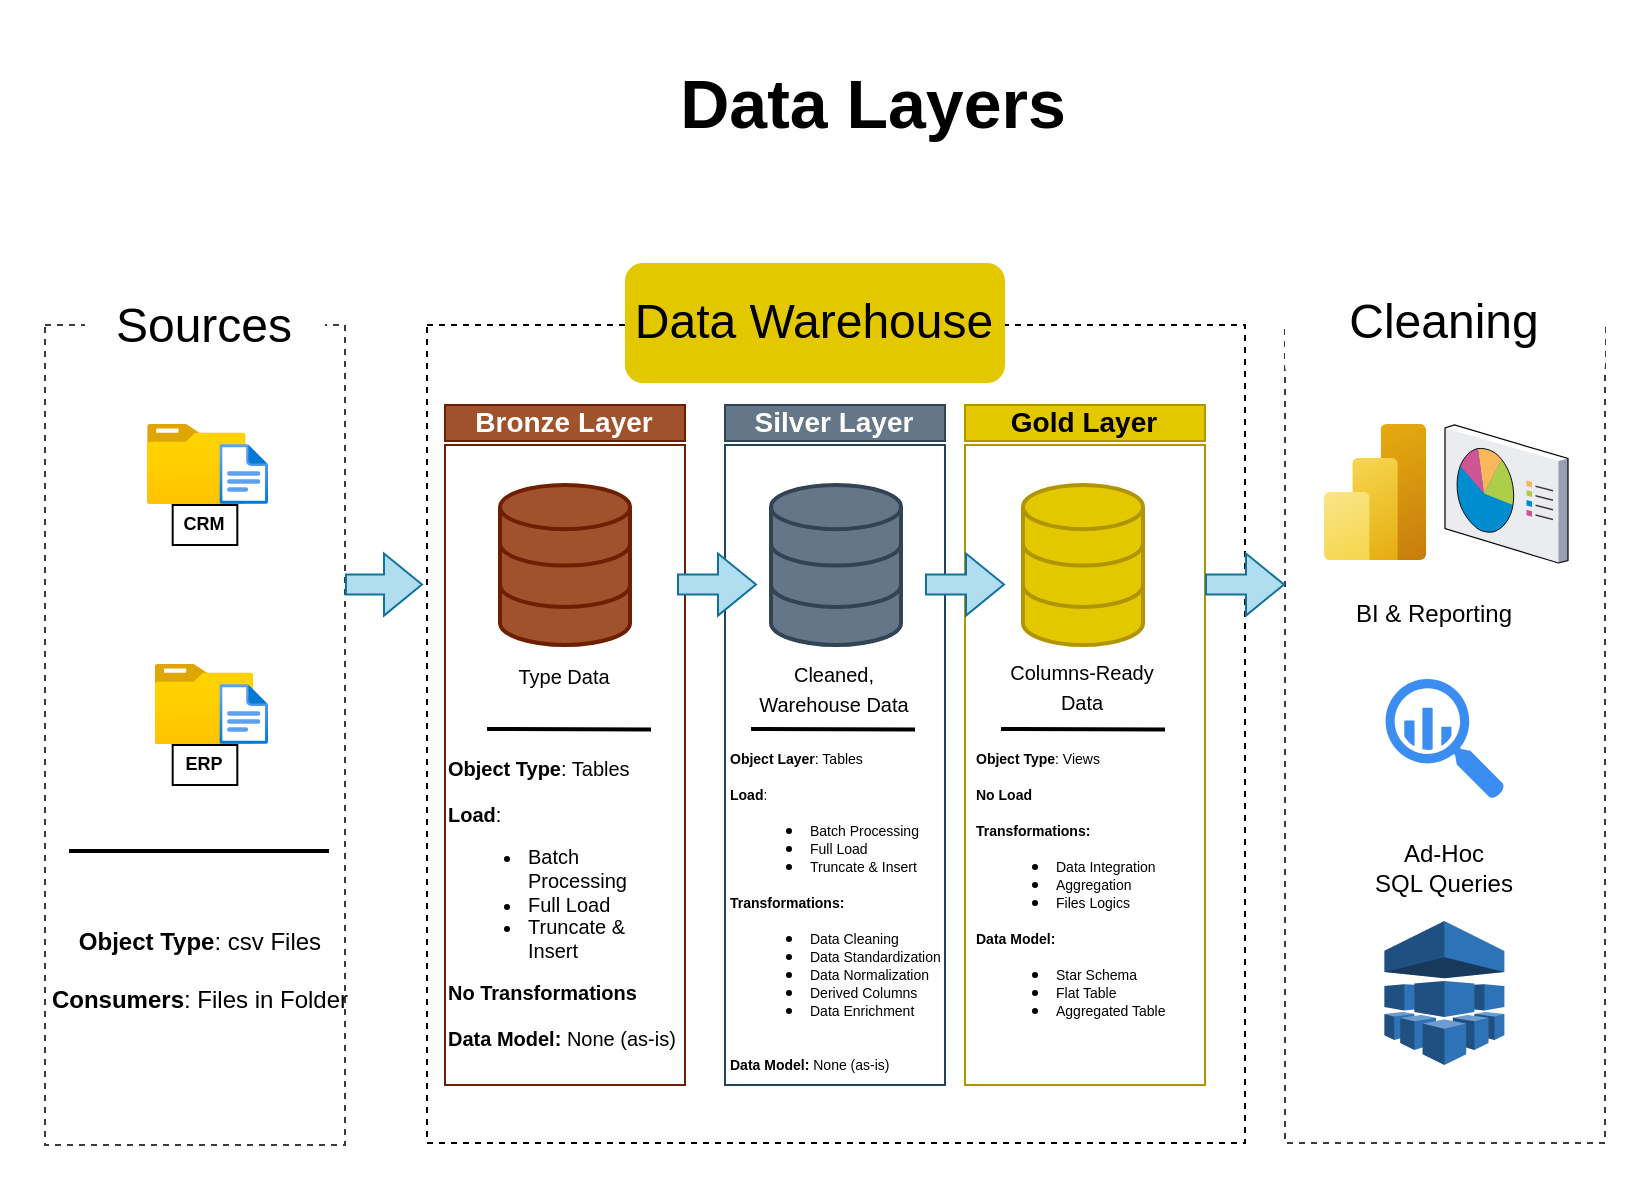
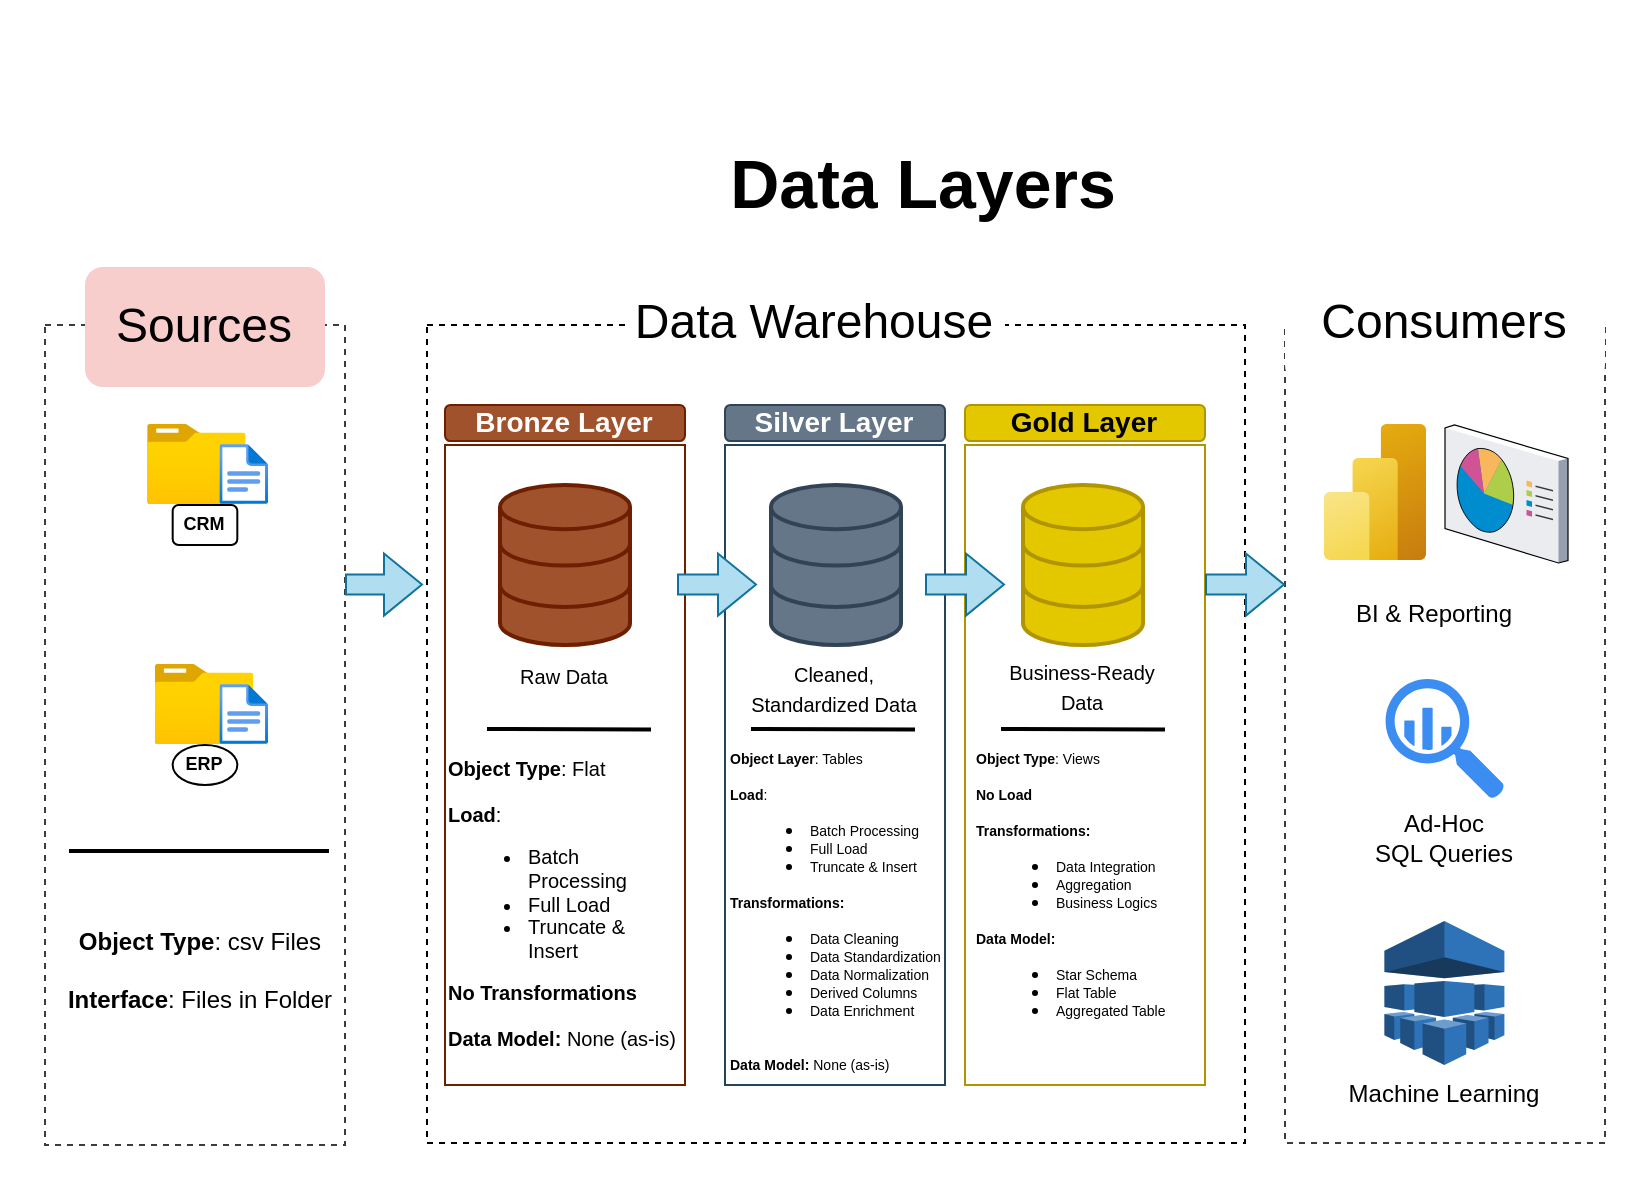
- <mxCell id="45" value="&lt;font style=&quot;font-size: 34px;&quot;&gt;&lt;b style=&quot;&quot;&gt;Data Layers&lt;/b&gt;&lt;/font&gt;" style="text;html=1;align=center;verticalAlign=middle;whiteSpace=wrap;rounded=0;" vertex="1" parent="1"><mxGeometry x="196" y="20" width="481" height="63" as="geometry" /></mxCell>
+ <mxCell id="45" value="&lt;font style=&quot;font-size: 34px;&quot;&gt;&lt;b style=&quot;&quot;&gt;Data Layers&lt;/b&gt;&lt;/font&gt;" style="text;html=1;align=center;verticalAlign=middle;whiteSpace=wrap;rounded=0;" vertex="1" parent="1"><mxGeometry x="221" y="60" width="481" height="63" as="geometry" /></mxCell>
- <mxCell id="5" value="Data Warehouse" style="rounded=1;whiteSpace=wrap;html=1;fontSize=24;strokeColor=none;fillColor=#e3c800;" parent="1" vertex="1"><mxGeometry x="312" y="131" width="190" height="60" as="geometry" /></mxCell>
+ <mxCell id="5" value="Data Warehouse" style="rounded=1;whiteSpace=wrap;html=1;fontSize=24;strokeColor=none;" parent="1" vertex="1"><mxGeometry x="312" y="131" width="190" height="60" as="geometry" /></mxCell>
- <mxCell id="7" value="Cleaning" style="rounded=1;whiteSpace=wrap;html=1;fontSize=24;strokeColor=none;" parent="1" vertex="1"><mxGeometry x="642" y="131" width="160" height="60" as="geometry" /></mxCell>
+ <mxCell id="7" value="Consumers" style="rounded=1;whiteSpace=wrap;html=1;fontSize=24;strokeColor=none;" parent="1" vertex="1"><mxGeometry x="642" y="131" width="160" height="60" as="geometry" /></mxCell>
- <mxCell id="3" value="Sources" style="rounded=1;whiteSpace=wrap;html=1;fontSize=24;strokeColor=none;" parent="1" vertex="1"><mxGeometry x="42" y="133" width="120" height="60" as="geometry" /></mxCell>
+ <mxCell id="3" value="Sources" style="rounded=1;whiteSpace=wrap;html=1;fontSize=24;strokeColor=none;fillColor=#f8cecc;" parent="1" vertex="1"><mxGeometry x="42" y="133" width="120" height="60" as="geometry" /></mxCell>
- <mxCell id="8" value="Bronze Layer" style="rounded=0;whiteSpace=wrap;html=1;fillColor=#a0522d;fontColor=#ffffff;strokeColor=#6D1F00;fontSize=14;fontStyle=1" parent="1" vertex="1"><mxGeometry x="222" y="202" width="120" height="18" as="geometry" /></mxCell>
+ <mxCell id="8" value="Bronze Layer" style="whiteSpace=wrap;html=1;fillColor=#a0522d;fontColor=#ffffff;strokeColor=#6D1F00;fontSize=14;fontStyle=1;rounded=1;" parent="1" vertex="1"><mxGeometry x="222" y="202" width="120" height="18" as="geometry" /></mxCell>
- <mxCell id="10" value="Silver Layer" style="rounded=0;whiteSpace=wrap;html=1;fillColor=#647687;fontColor=#ffffff;strokeColor=#314354;fontSize=14;fontStyle=1" parent="1" vertex="1"><mxGeometry x="362" y="202" width="110" height="18" as="geometry" /></mxCell>
+ <mxCell id="10" value="Silver Layer" style="whiteSpace=wrap;html=1;fillColor=#647687;fontColor=#ffffff;strokeColor=#314354;fontSize=14;fontStyle=1;rounded=1;" parent="1" vertex="1"><mxGeometry x="362" y="202" width="110" height="18" as="geometry" /></mxCell>
- <mxCell id="12" value="Gold Layer" style="rounded=0;whiteSpace=wrap;html=1;fillColor=#e3c800;fontColor=#000000;strokeColor=#B09500;fontSize=14;fontStyle=1" parent="1" vertex="1"><mxGeometry x="482" y="202" width="120" height="18" as="geometry" /></mxCell>
+ <mxCell id="12" value="Gold Layer" style="whiteSpace=wrap;html=1;fillColor=#e3c800;fontColor=#000000;strokeColor=#B09500;fontSize=14;fontStyle=1;rounded=1;" parent="1" vertex="1"><mxGeometry x="482" y="202" width="120" height="18" as="geometry" /></mxCell>
- <mxCell id="16" value="CRM" style="rounded=0;whiteSpace=wrap;html=1;fontSize=9;fontStyle=1" parent="1" vertex="1"><mxGeometry x="85.84" y="252" width="32.32" height="20" as="geometry" /></mxCell>
+ <mxCell id="16" value="CRM" style="whiteSpace=wrap;html=1;fontSize=9;fontStyle=1;rounded=1;" parent="1" vertex="1"><mxGeometry x="85.84" y="252" width="32.32" height="20" as="geometry" /></mxCell>
- <mxCell id="29" value="&lt;font style=&quot;font-size: 10px;&quot;&gt;Type Data&lt;/font&gt;" style="text;html=1;align=center;verticalAlign=middle;whiteSpace=wrap;rounded=0;" parent="1" vertex="1"><mxGeometry x="252" y="323" width="60" height="30" as="geometry" /></mxCell>
+ <mxCell id="29" value="&lt;font style=&quot;font-size: 10px;&quot;&gt;Raw Data&lt;/font&gt;" style="text;html=1;align=center;verticalAlign=middle;whiteSpace=wrap;rounded=0;" parent="1" vertex="1"><mxGeometry x="252" y="323" width="60" height="30" as="geometry" /></mxCell>
- <mxCell id="31" value="&lt;font style=&quot;font-size: 10px;&quot;&gt;Columns-Ready Data&lt;/font&gt;" style="text;html=1;align=center;verticalAlign=middle;whiteSpace=wrap;rounded=0;" parent="1" vertex="1"><mxGeometry x="496" y="328" width="90" height="30" as="geometry" /></mxCell>
+ <mxCell id="31" value="&lt;font style=&quot;font-size: 10px;&quot;&gt;Business-Ready Data&lt;/font&gt;" style="text;html=1;align=center;verticalAlign=middle;whiteSpace=wrap;rounded=0;" parent="1" vertex="1"><mxGeometry x="496" y="328" width="90" height="30" as="geometry" /></mxCell>
- <mxCell id="30" value="&lt;font style=&quot;font-size: 10px;&quot;&gt;Cleaned, Warehouse Data&lt;/font&gt;" style="text;html=1;align=center;verticalAlign=middle;whiteSpace=wrap;rounded=0;" parent="1" vertex="1"><mxGeometry x="372" y="324" width="90" height="40" as="geometry" /></mxCell>
+ <mxCell id="30" value="&lt;font style=&quot;font-size: 10px;&quot;&gt;Cleaned, Standardized Data&lt;/font&gt;" style="text;html=1;align=center;verticalAlign=middle;whiteSpace=wrap;rounded=0;" parent="1" vertex="1"><mxGeometry x="372" y="324" width="90" height="40" as="geometry" /></mxCell>
- <mxCell id="19" value="ERP" style="rounded=0;whiteSpace=wrap;html=1;fontSize=9;fontStyle=1" parent="1" vertex="1"><mxGeometry x="85.84" y="372" width="32.32" height="20" as="geometry" /></mxCell>
+ <mxCell id="19" value="ERP" style="ellipse;whiteSpace=wrap;html=1;fontSize=9;fontStyle=1;" parent="1" vertex="1"><mxGeometry x="85.84" y="372" width="32.32" height="20" as="geometry" /></mxCell>
- <mxCell id="35" value="&lt;div style=&quot;line-height: 110%;&quot;&gt;&lt;div&gt;&lt;font style=&quot;font-size: 10px; line-height: 110%;&quot;&gt;&lt;b style=&quot;background-color: transparent; color: light-dark(rgb(0, 0, 0), rgb(255, 255, 255));&quot;&gt;Object Type&lt;/b&gt;&lt;span style=&quot;background-color: transparent; color: light-dark(rgb(0, 0, 0), rgb(255, 255, 255));&quot;&gt;: Tables&lt;/span&gt;&lt;/font&gt;&lt;/div&gt;&lt;div&gt;&lt;font style=&quot;font-size: 10px;&quot;&gt;&lt;br&gt;&lt;/font&gt;&lt;/div&gt;&lt;div&gt;&lt;font style=&quot;font-size: 10px; line-height: 110%;&quot;&gt;&lt;b&gt;Load&lt;/b&gt;:&amp;nbsp;&lt;/font&gt;&lt;/div&gt;&lt;div&gt;&lt;ul&gt;&lt;li&gt;&lt;span style=&quot;background-color: transparent; color: light-dark(rgb(0, 0, 0), rgb(255, 255, 255));&quot;&gt;&lt;font style=&quot;font-size: 10px; line-height: 110%;&quot;&gt;Batch Processing&lt;/font&gt;&lt;/span&gt;&lt;/li&gt;&lt;li&gt;&lt;span style=&quot;background-color: transparent; color: light-dark(rgb(0, 0, 0), rgb(255, 255, 255));&quot;&gt;&lt;font style=&quot;font-size: 10px; line-height: 110%;&quot;&gt;Full Load&lt;/font&gt;&lt;/span&gt;&lt;/li&gt;&lt;li&gt;&lt;span style=&quot;background-color: transparent; color: light-dark(rgb(0, 0, 0), rgb(255, 255, 255));&quot;&gt;&lt;font style=&quot;font-size: 10px; line-height: 110%;&quot;&gt;Truncate &amp;amp; Insert&lt;/font&gt;&lt;/span&gt;&lt;/li&gt;&lt;/ul&gt;&lt;div&gt;&lt;span&gt;&lt;b&gt;&lt;font style=&quot;font-size: 10px; line-height: 110%;&quot;&gt;No Transformations&lt;/font&gt;&lt;/b&gt;&lt;/span&gt;&lt;/div&gt;&lt;/div&gt;&lt;div&gt;&lt;b&gt;&lt;font style=&quot;font-size: 10px;&quot;&gt;&lt;br&gt;&lt;/font&gt;&lt;/b&gt;&lt;/div&gt;&lt;div&gt;&lt;span&gt;&lt;font style=&quot;font-size: 10px; line-height: 110%;&quot;&gt;&lt;b&gt;Data Model: &lt;/b&gt;None (as-is)&lt;/font&gt;&lt;/span&gt;&lt;/div&gt;&lt;/div&gt;" style="text;html=1;align=left;verticalAlign=top;whiteSpace=wrap;rounded=0;fontSize=9;" parent="1" vertex="1"><mxGeometry x="222" y="372" width="118" height="160" as="geometry" /></mxCell>
+ <mxCell id="35" value="&lt;div style=&quot;line-height: 110%;&quot;&gt;&lt;div&gt;&lt;font style=&quot;font-size: 10px; line-height: 110%;&quot;&gt;&lt;b style=&quot;background-color: transparent; color: light-dark(rgb(0, 0, 0), rgb(255, 255, 255));&quot;&gt;Object Type&lt;/b&gt;&lt;span style=&quot;background-color: transparent; color: light-dark(rgb(0, 0, 0), rgb(255, 255, 255));&quot;&gt;: Flat&lt;/span&gt;&lt;/font&gt;&lt;/div&gt;&lt;div&gt;&lt;font style=&quot;font-size: 10px;&quot;&gt;&lt;br&gt;&lt;/font&gt;&lt;/div&gt;&lt;div&gt;&lt;font style=&quot;font-size: 10px; line-height: 110%;&quot;&gt;&lt;b&gt;Load&lt;/b&gt;:&amp;nbsp;&lt;/font&gt;&lt;/div&gt;&lt;div&gt;&lt;ul&gt;&lt;li&gt;&lt;span style=&quot;background-color: transparent; color: light-dark(rgb(0, 0, 0), rgb(255, 255, 255));&quot;&gt;&lt;font style=&quot;font-size: 10px; line-height: 110%;&quot;&gt;Batch Processing&lt;/font&gt;&lt;/span&gt;&lt;/li&gt;&lt;li&gt;&lt;span style=&quot;background-color: transparent; color: light-dark(rgb(0, 0, 0), rgb(255, 255, 255));&quot;&gt;&lt;font style=&quot;font-size: 10px; line-height: 110%;&quot;&gt;Full Load&lt;/font&gt;&lt;/span&gt;&lt;/li&gt;&lt;li&gt;&lt;span style=&quot;background-color: transparent; color: light-dark(rgb(0, 0, 0), rgb(255, 255, 255));&quot;&gt;&lt;font style=&quot;font-size: 10px; line-height: 110%;&quot;&gt;Truncate &amp;amp; Insert&lt;/font&gt;&lt;/span&gt;&lt;/li&gt;&lt;/ul&gt;&lt;div&gt;&lt;span&gt;&lt;b&gt;&lt;font style=&quot;font-size: 10px; line-height: 110%;&quot;&gt;No Transformations&lt;/font&gt;&lt;/b&gt;&lt;/span&gt;&lt;/div&gt;&lt;/div&gt;&lt;div&gt;&lt;b&gt;&lt;font style=&quot;font-size: 10px;&quot;&gt;&lt;br&gt;&lt;/font&gt;&lt;/b&gt;&lt;/div&gt;&lt;div&gt;&lt;span&gt;&lt;font style=&quot;font-size: 10px; line-height: 110%;&quot;&gt;&lt;b&gt;Data Model: &lt;/b&gt;None (as-is)&lt;/font&gt;&lt;/span&gt;&lt;/div&gt;&lt;/div&gt;" style="text;html=1;align=left;verticalAlign=top;whiteSpace=wrap;rounded=0;fontSize=9;" parent="1" vertex="1"><mxGeometry x="222" y="372" width="118" height="160" as="geometry" /></mxCell>
- <mxCell id="37" value="&lt;div style=&quot;line-height: 100%;&quot;&gt;&lt;div&gt;&lt;font style=&quot;font-size: 7px; line-height: 100%;&quot;&gt;&lt;b style=&quot;background-color: transparent; color: light-dark(rgb(0, 0, 0), rgb(255, 255, 255));&quot;&gt;Object Type&lt;/b&gt;&lt;span style=&quot;background-color: transparent; color: light-dark(rgb(0, 0, 0), rgb(255, 255, 255));&quot;&gt;: Views&lt;/span&gt;&lt;/font&gt;&lt;/div&gt;&lt;div&gt;&lt;font style=&quot;font-size: 7px;&quot;&gt;&lt;br&gt;&lt;/font&gt;&lt;/div&gt;&lt;div&gt;&lt;font style=&quot;font-size: 7px; line-height: 100%;&quot;&gt;&lt;b&gt;No Load&lt;/b&gt;&lt;/font&gt;&lt;/div&gt;&lt;div&gt;&lt;font style=&quot;font-size: 7px; line-height: 100%;&quot;&gt;&lt;b&gt;&lt;br&gt;&lt;/b&gt;&lt;/font&gt;&lt;/div&gt;&lt;div&gt;&lt;div&gt;&lt;span&gt;&lt;b&gt;&lt;font style=&quot;font-size: 7px; line-height: 100%;&quot;&gt;Transformations:&lt;/font&gt;&lt;/b&gt;&lt;/span&gt;&lt;/div&gt;&lt;/div&gt;&lt;div&gt;&lt;ul&gt;&lt;li&gt;&lt;span&gt;&lt;font style=&quot;font-size: 7px; line-height: 100%;&quot;&gt;Data Integration&lt;/font&gt;&lt;/span&gt;&lt;/li&gt;&lt;li&gt;&lt;span&gt;&lt;font style=&quot;font-size: 7px; line-height: 100%;&quot;&gt;Aggregation&lt;/font&gt;&lt;/span&gt;&lt;/li&gt;&lt;li&gt;&lt;span&gt;&lt;font style=&quot;font-size: 7px; line-height: 100%;&quot;&gt;Files Logics&lt;/font&gt;&lt;/span&gt;&lt;/li&gt;&lt;/ul&gt;&lt;/div&gt;&lt;div&gt;&lt;b style=&quot;font-size: 7px; background-color: transparent; color: light-dark(rgb(0, 0, 0), rgb(255, 255, 255));&quot;&gt;Data Model:&amp;nbsp;&lt;/b&gt;&lt;/div&gt;&lt;div&gt;&lt;ul&gt;&lt;li&gt;&lt;span style=&quot;font-size: 7px; background-color: transparent; color: light-dark(rgb(0, 0, 0), rgb(255, 255, 255));&quot;&gt;Star Schema&lt;/span&gt;&lt;/li&gt;&lt;li&gt;&lt;span style=&quot;font-size: 7px; background-color: transparent; color: light-dark(rgb(0, 0, 0), rgb(255, 255, 255));&quot;&gt;Flat Table&lt;/span&gt;&lt;/li&gt;&lt;li&gt;&lt;span style=&quot;font-size: 7px; background-color: transparent; color: light-dark(rgb(0, 0, 0), rgb(255, 255, 255));&quot;&gt;Aggregated Table&lt;/span&gt;&lt;/li&gt;&lt;/ul&gt;&lt;/div&gt;&lt;/div&gt;" style="text;html=1;align=left;verticalAlign=top;whiteSpace=wrap;rounded=0;fontSize=9;" parent="1" vertex="1"><mxGeometry x="486" y="368" width="116" height="180" as="geometry" /></mxCell>
+ <mxCell id="37" value="&lt;div style=&quot;line-height: 100%;&quot;&gt;&lt;div&gt;&lt;font style=&quot;font-size: 7px; line-height: 100%;&quot;&gt;&lt;b style=&quot;background-color: transparent; color: light-dark(rgb(0, 0, 0), rgb(255, 255, 255));&quot;&gt;Object Type&lt;/b&gt;&lt;span style=&quot;background-color: transparent; color: light-dark(rgb(0, 0, 0), rgb(255, 255, 255));&quot;&gt;: Views&lt;/span&gt;&lt;/font&gt;&lt;/div&gt;&lt;div&gt;&lt;font style=&quot;font-size: 7px;&quot;&gt;&lt;br&gt;&lt;/font&gt;&lt;/div&gt;&lt;div&gt;&lt;font style=&quot;font-size: 7px; line-height: 100%;&quot;&gt;&lt;b&gt;No Load&lt;/b&gt;&lt;/font&gt;&lt;/div&gt;&lt;div&gt;&lt;font style=&quot;font-size: 7px; line-height: 100%;&quot;&gt;&lt;b&gt;&lt;br&gt;&lt;/b&gt;&lt;/font&gt;&lt;/div&gt;&lt;div&gt;&lt;div&gt;&lt;span&gt;&lt;b&gt;&lt;font style=&quot;font-size: 7px; line-height: 100%;&quot;&gt;Transformations:&lt;/font&gt;&lt;/b&gt;&lt;/span&gt;&lt;/div&gt;&lt;/div&gt;&lt;div&gt;&lt;ul&gt;&lt;li&gt;&lt;span&gt;&lt;font style=&quot;font-size: 7px; line-height: 100%;&quot;&gt;Data Integration&lt;/font&gt;&lt;/span&gt;&lt;/li&gt;&lt;li&gt;&lt;span&gt;&lt;font style=&quot;font-size: 7px; line-height: 100%;&quot;&gt;Aggregation&lt;/font&gt;&lt;/span&gt;&lt;/li&gt;&lt;li&gt;&lt;span&gt;&lt;font style=&quot;font-size: 7px; line-height: 100%;&quot;&gt;Business Logics&lt;/font&gt;&lt;/span&gt;&lt;/li&gt;&lt;/ul&gt;&lt;/div&gt;&lt;div&gt;&lt;b style=&quot;font-size: 7px; background-color: transparent; color: light-dark(rgb(0, 0, 0), rgb(255, 255, 255));&quot;&gt;Data Model:&amp;nbsp;&lt;/b&gt;&lt;/div&gt;&lt;div&gt;&lt;ul&gt;&lt;li&gt;&lt;span style=&quot;font-size: 7px; background-color: transparent; color: light-dark(rgb(0, 0, 0), rgb(255, 255, 255));&quot;&gt;Star Schema&lt;/span&gt;&lt;/li&gt;&lt;li&gt;&lt;span style=&quot;font-size: 7px; background-color: transparent; color: light-dark(rgb(0, 0, 0), rgb(255, 255, 255));&quot;&gt;Flat Table&lt;/span&gt;&lt;/li&gt;&lt;li&gt;&lt;span style=&quot;font-size: 7px; background-color: transparent; color: light-dark(rgb(0, 0, 0), rgb(255, 255, 255));&quot;&gt;Aggregated Table&lt;/span&gt;&lt;/li&gt;&lt;/ul&gt;&lt;/div&gt;&lt;/div&gt;" style="text;html=1;align=left;verticalAlign=top;whiteSpace=wrap;rounded=0;fontSize=9;" parent="1" vertex="1"><mxGeometry x="486" y="368" width="116" height="180" as="geometry" /></mxCell>
- <mxCell id="43" value="Ad-Hoc&lt;div&gt;SQL Queries&lt;/div&gt;" style="text;html=1;align=center;verticalAlign=middle;whiteSpace=wrap;rounded=0;" parent="1" vertex="1"><mxGeometry x="667" y="419" width="110" height="30" as="geometry" /></mxCell>
+ <mxCell id="43" value="Ad-Hoc&lt;div&gt;SQL Queries&lt;/div&gt;" style="text;html=1;align=center;verticalAlign=middle;whiteSpace=wrap;rounded=0;" parent="1" vertex="1"><mxGeometry x="667" y="404" width="110" height="30" as="geometry" /></mxCell>
- <mxCell id="21" value="&lt;font&gt;&lt;b style=&quot;&quot;&gt;Object Type&lt;/b&gt;: csv Files&lt;/font&gt;&lt;div&gt;&lt;font&gt;&lt;br&gt;&lt;/font&gt;&lt;/div&gt;&lt;div&gt;&lt;font&gt;&lt;b style=&quot;&quot;&gt;Consumers&lt;/b&gt;: Files in Folder&lt;/font&gt;&lt;/div&gt;" style="text;html=1;align=center;verticalAlign=middle;whiteSpace=wrap;rounded=0;" parent="1" vertex="1"><mxGeometry x="20" y="460" width="160" height="50" as="geometry" /></mxCell>
+ <mxCell id="21" value="&lt;font&gt;&lt;b style=&quot;&quot;&gt;Object Type&lt;/b&gt;: csv Files&lt;/font&gt;&lt;div&gt;&lt;font&gt;&lt;br&gt;&lt;/font&gt;&lt;/div&gt;&lt;div&gt;&lt;font&gt;&lt;b style=&quot;&quot;&gt;Interface&lt;/b&gt;: Files in Folder&lt;/font&gt;&lt;/div&gt;" style="text;html=1;align=center;verticalAlign=middle;whiteSpace=wrap;rounded=0;" parent="1" vertex="1"><mxGeometry x="20" y="460" width="160" height="50" as="geometry" /></mxCell>
+ <mxCell id="44" value="Machine Learning" style="text;html=1;align=center;verticalAlign=middle;whiteSpace=wrap;rounded=0;" parent="1" vertex="1"><mxGeometry x="666.7" y="532" width="110" height="30" as="geometry" /></mxCell>
